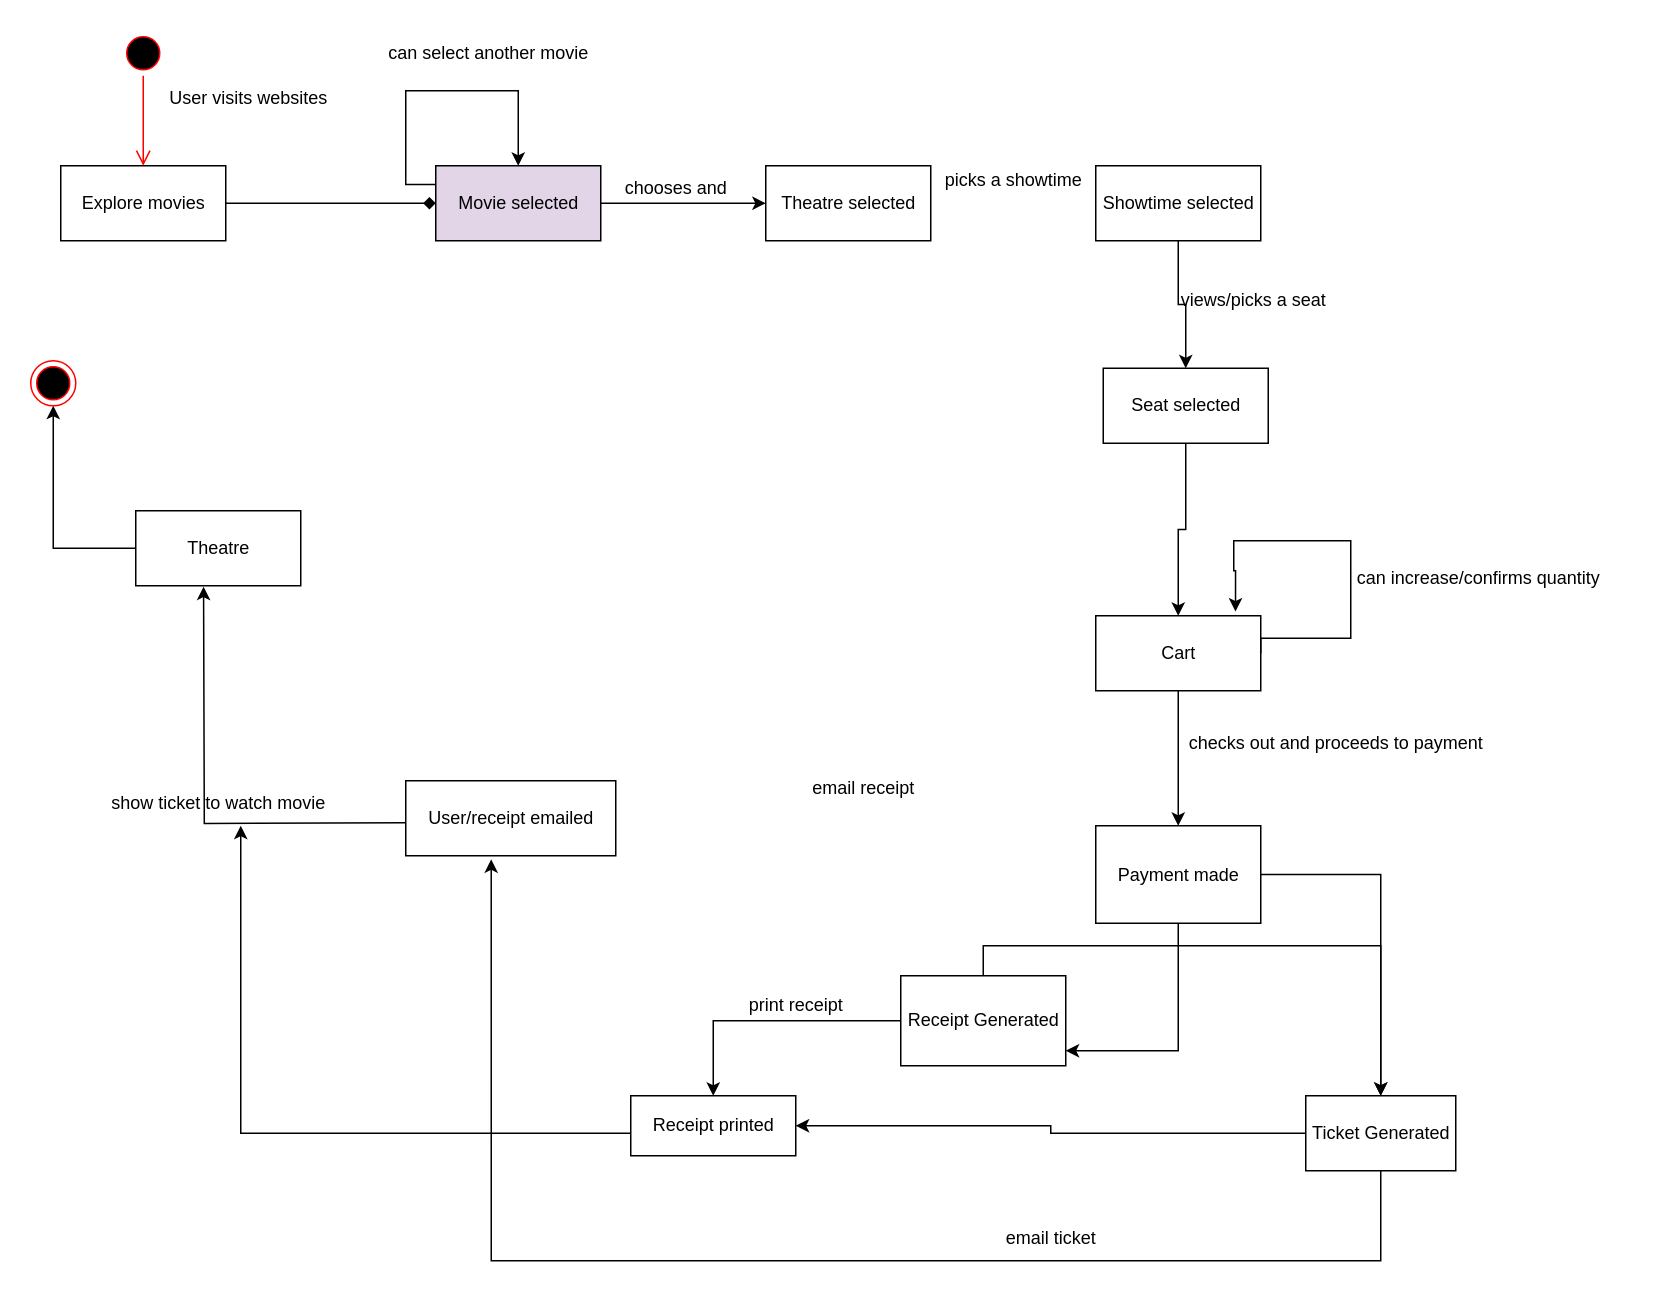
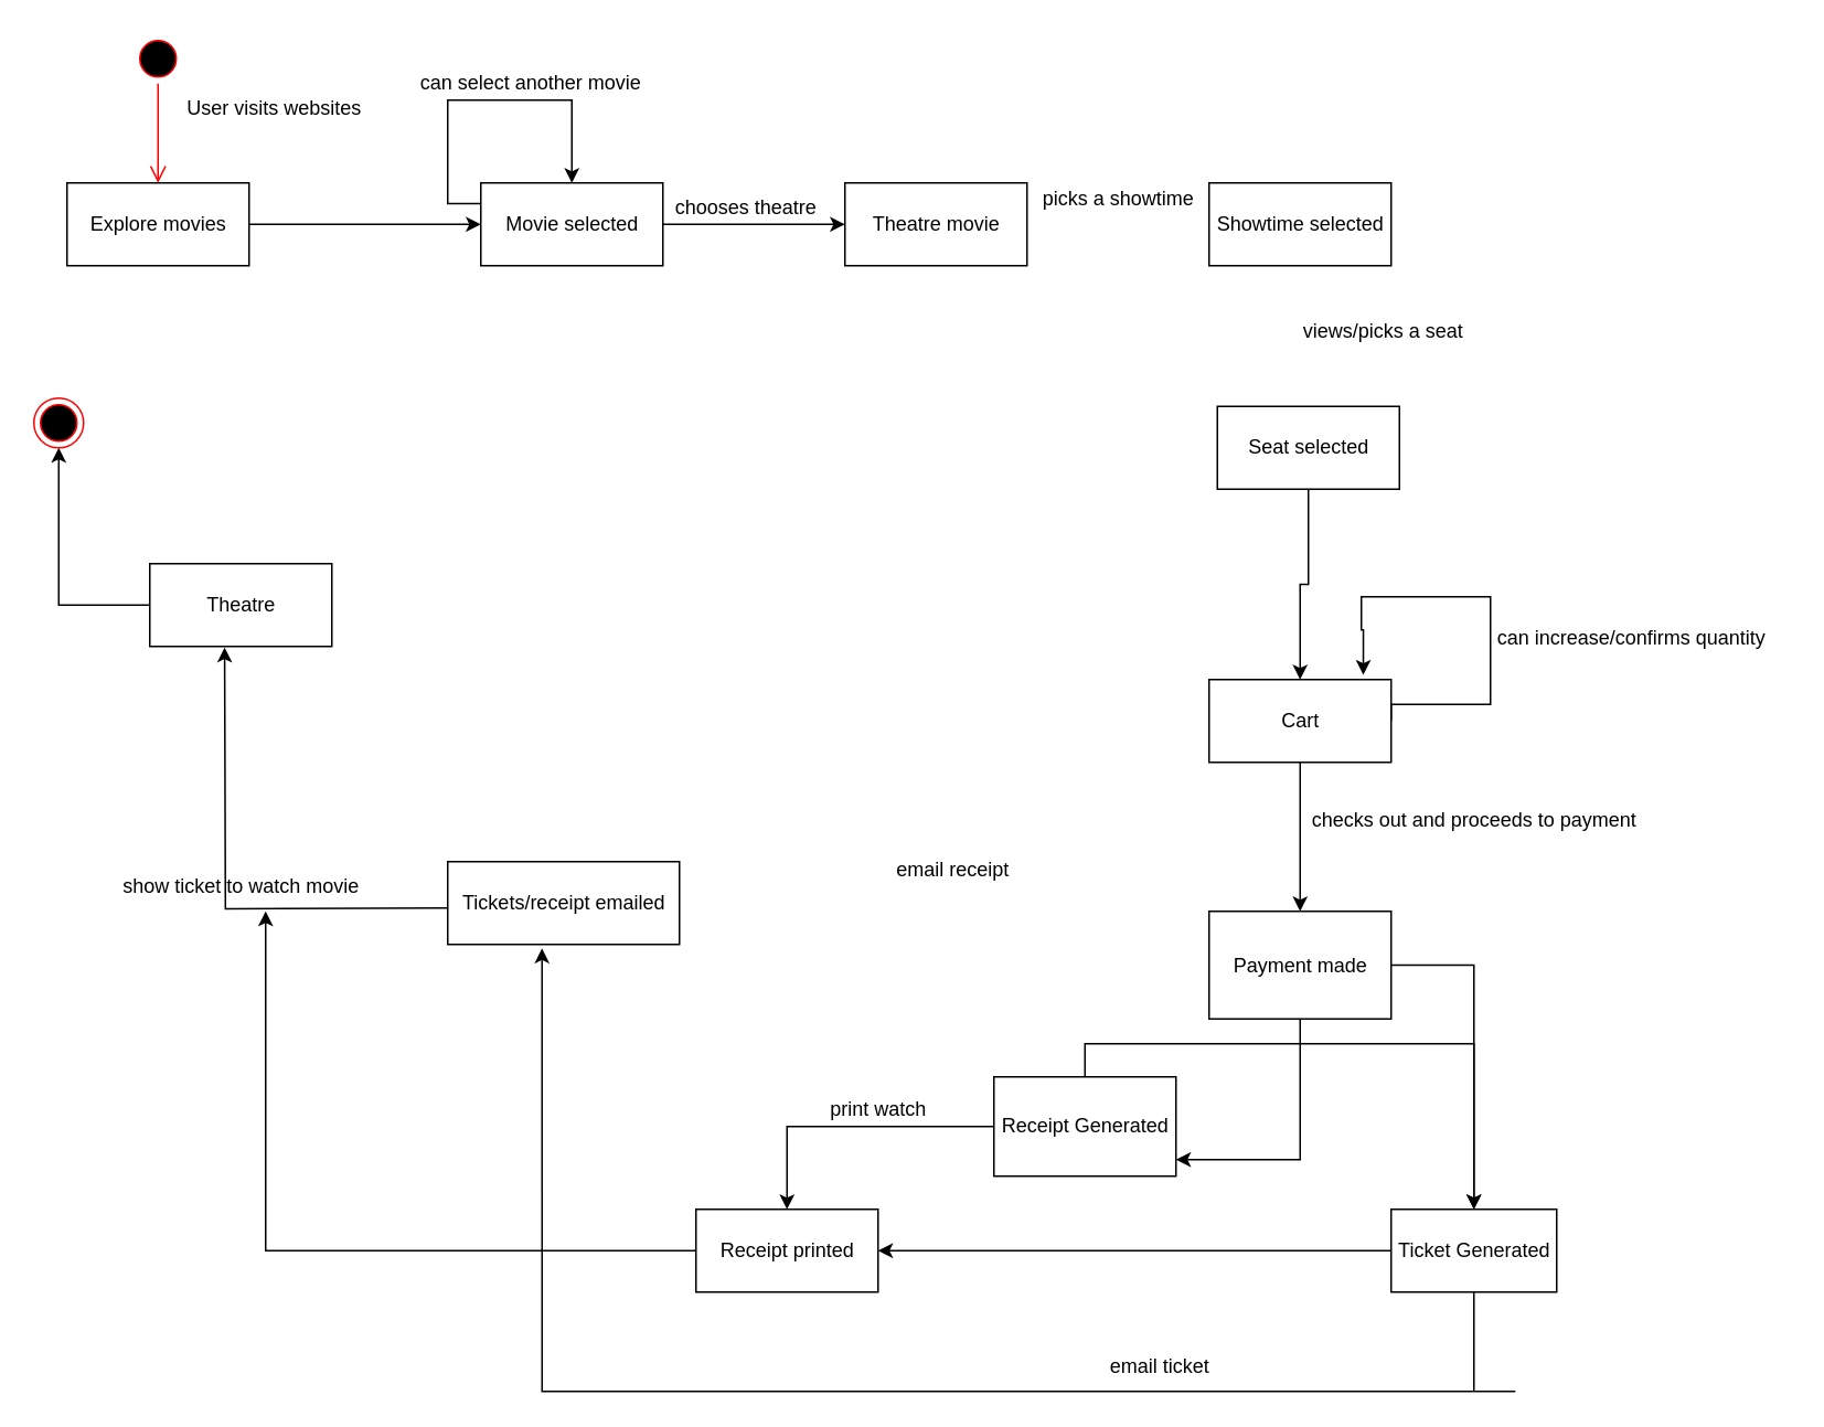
- <mxCell id="28" value="can select another movie" style="text;html=1;align=center;verticalAlign=middle;resizable=0;points=[];autosize=1;strokeColor=none;fillColor=none;" vertex="1" parent="1"><mxGeometry x="245" y="20" width="160" height="30" as="geometry" /></mxCell>
+ <mxCell id="28" value="can select another movie" style="text;html=1;align=center;verticalAlign=middle;resizable=0;points=[];autosize=1;strokeColor=none;fillColor=none;" vertex="1" parent="1"><mxGeometry x="240" y="35" width="160" height="30" as="geometry" /></mxCell>
- <mxCell id="11" value="chooses and" style="text;html=1;align=center;verticalAlign=middle;resizable=0;points=[];autosize=1;strokeColor=none;fillColor=none;" vertex="1" parent="1"><mxGeometry x="395" y="110" width="110" height="30" as="geometry" /></mxCell>
+ <mxCell id="11" value="chooses theatre" style="text;html=1;align=center;verticalAlign=middle;resizable=0;points=[];autosize=1;strokeColor=none;fillColor=none;" vertex="1" parent="1"><mxGeometry x="395" y="110" width="110" height="30" as="geometry" /></mxCell>
- <mxCell id="4" style="edgeStyle=orthogonalEdgeStyle;rounded=0;orthogonalLoop=1;jettySize=auto;html=1;exitX=1;exitY=0.5;exitDx=0;exitDy=0;entryX=0;entryY=0.5;entryDx=0;entryDy=0;endArrow=diamond;" edge="1" parent="1" source="5" target="9"><mxGeometry relative="1" as="geometry" /></mxCell>
+ <mxCell id="4" style="edgeStyle=orthogonalEdgeStyle;rounded=0;orthogonalLoop=1;jettySize=auto;html=1;exitX=1;exitY=0.5;exitDx=0;exitDy=0;entryX=0;entryY=0.5;entryDx=0;entryDy=0;" edge="1" parent="1" source="5" target="9"><mxGeometry relative="1" as="geometry" /></mxCell>
- <mxCell id="9" value="Movie selected" style="html=1;strokeColor=#000000;fillColor=#e1d5e7;" vertex="1" parent="1"><mxGeometry x="290" y="110" width="110" height="50" as="geometry" /></mxCell>
+ <mxCell id="9" value="Movie selected" style="html=1;strokeColor=#000000;" vertex="1" parent="1"><mxGeometry x="290" y="110" width="110" height="50" as="geometry" /></mxCell>
- <mxCell id="10" value="Theatre selected" style="html=1;strokeColor=#000000;" vertex="1" parent="1"><mxGeometry x="510" y="110" width="110" height="50" as="geometry" /></mxCell>
+ <mxCell id="10" value="Theatre movie" style="html=1;strokeColor=#000000;" vertex="1" parent="1"><mxGeometry x="510" y="110" width="110" height="50" as="geometry" /></mxCell>
- <mxCell id="12" style="edgeStyle=orthogonalEdgeStyle;rounded=0;orthogonalLoop=1;jettySize=auto;html=1;exitX=0.5;exitY=1;exitDx=0;exitDy=0;" edge="1" parent="1" source="13" target="16"><mxGeometry relative="1" as="geometry" /></mxCell>
- <mxCell id="27" value="User/receipt emailed" style="html=1;strokeColor=#000000;" vertex="1" parent="1"><mxGeometry x="270" y="520" width="140" height="50" as="geometry" /></mxCell>
+ <mxCell id="27" value="Tickets/receipt emailed" style="html=1;strokeColor=#000000;" vertex="1" parent="1"><mxGeometry x="270" y="520" width="140" height="50" as="geometry" /></mxCell>
- <mxCell id="39" value="print receipt" style="text;html=1;align=center;verticalAlign=middle;resizable=0;points=[];autosize=1;strokeColor=none;fillColor=none;" vertex="1" parent="1"><mxGeometry x="485" y="655" width="90" height="30" as="geometry" /></mxCell>
+ <mxCell id="39" value="print watch" style="text;html=1;align=center;verticalAlign=middle;resizable=0;points=[];autosize=1;strokeColor=none;fillColor=none;" vertex="1" parent="1"><mxGeometry x="485" y="655" width="90" height="30" as="geometry" /></mxCell>
- <mxCell id="38" value="Receipt printed" style="html=1;strokeColor=#000000;" vertex="1" parent="1"><mxGeometry x="420" y="730" width="110" height="40" as="geometry" /></mxCell>
+ <mxCell id="38" value="Receipt printed" style="html=1;strokeColor=#000000;" vertex="1" parent="1"><mxGeometry x="420" y="730" width="110" height="50" as="geometry" /></mxCell>
- <mxCell id="35" value="Ticket Generated" style="html=1;strokeColor=#000000;" vertex="1" parent="1"><mxGeometry x="870" y="730" width="100" height="50" as="geometry" /></mxCell>
+ <mxCell id="35" value="Ticket Generated" style="html=1;strokeColor=#000000;" vertex="1" parent="1"><mxGeometry x="840" y="730" width="100" height="50" as="geometry" /></mxCell>
